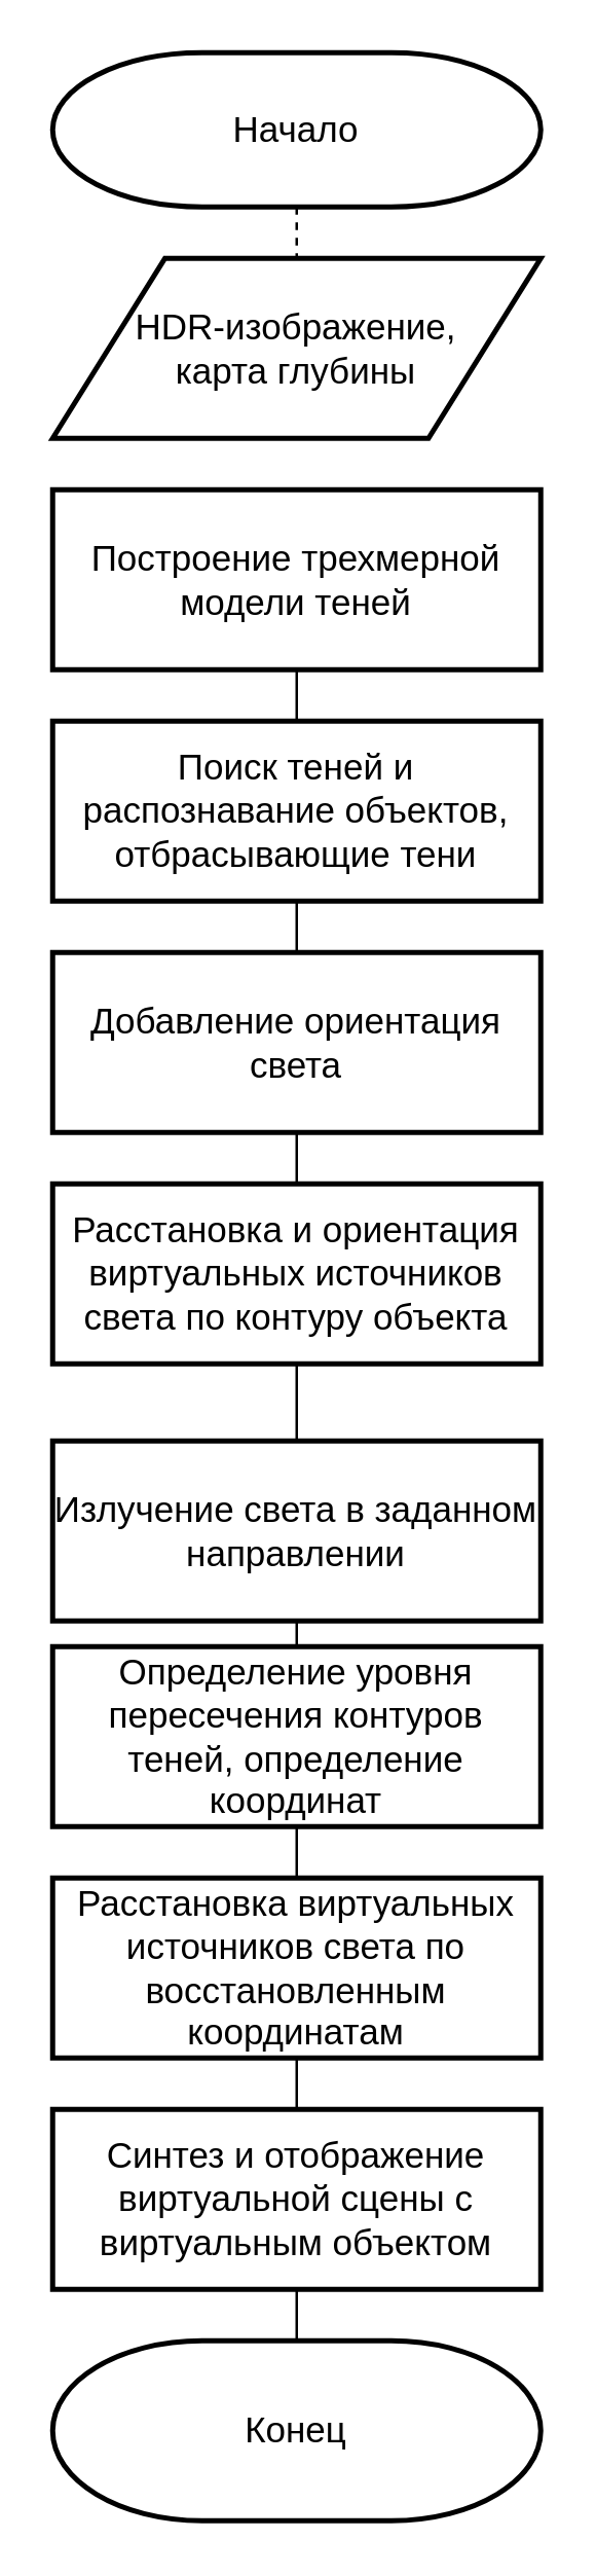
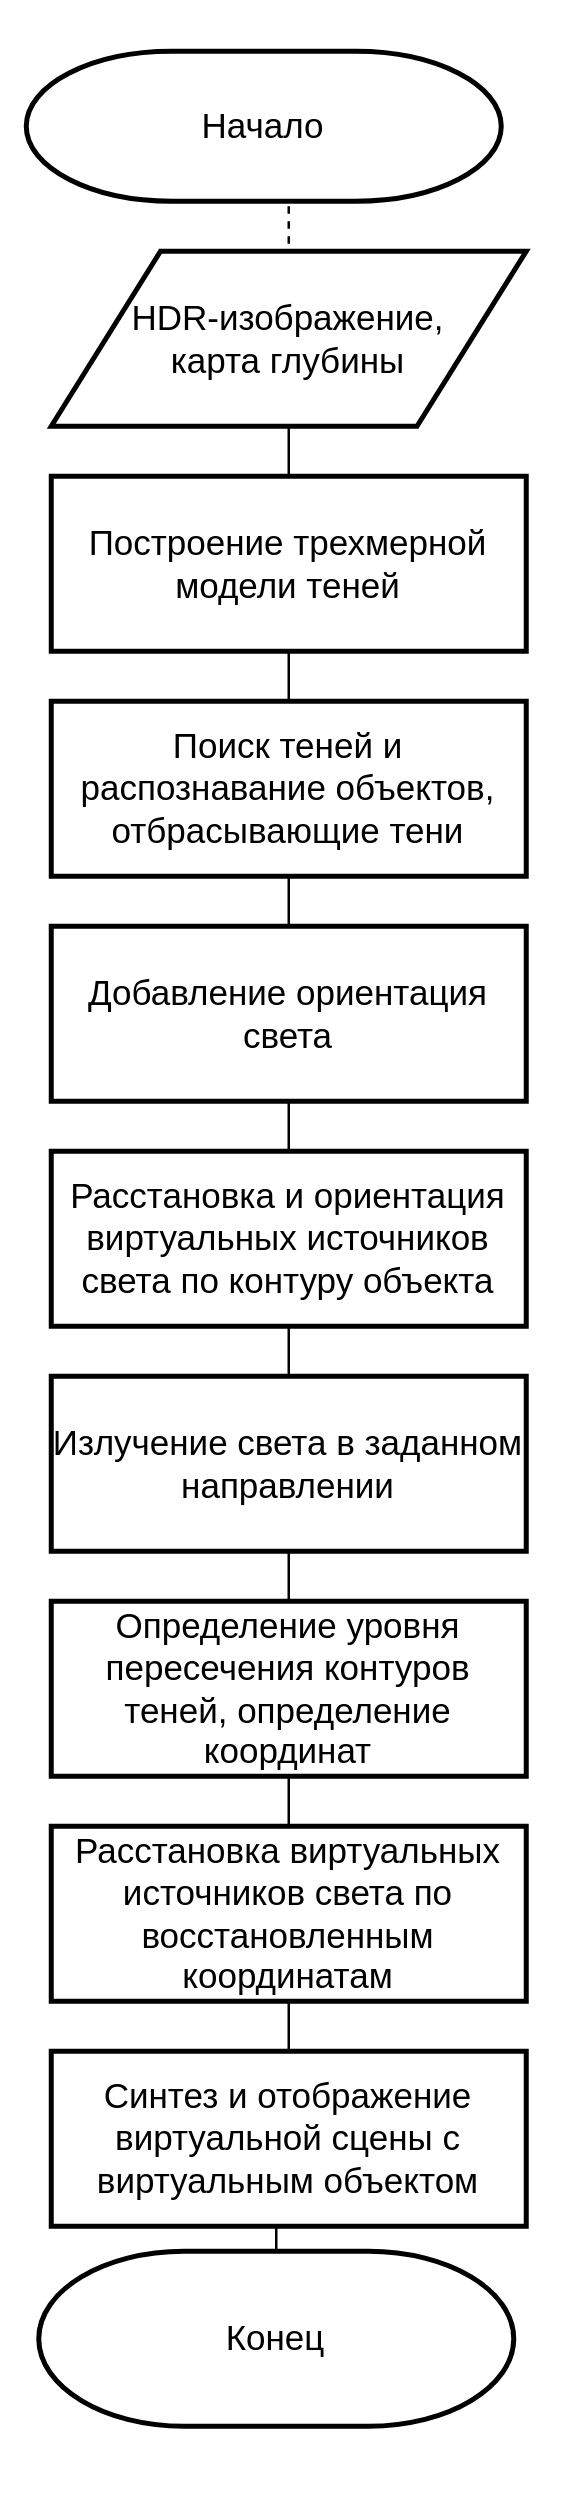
- <mxCell id="7" value="&lt;font style=&quot;font-size: 14px;&quot;&gt;Начало&lt;/font&gt;" style="strokeWidth=2;html=1;shape=mxgraph.flowchart.terminator;whiteSpace=wrap;rounded=0;" vertex="1" parent="1"><mxGeometry x="20" y="20" width="190" height="60" as="geometry" /></mxCell>
+ <mxCell id="7" value="&lt;font style=&quot;font-size: 14px;&quot;&gt;Начало&lt;/font&gt;" style="strokeWidth=2;html=1;shape=mxgraph.flowchart.terminator;whiteSpace=wrap;rounded=0;" vertex="1" parent="1"><mxGeometry x="10" y="20" width="190" height="60" as="geometry" /></mxCell>
+ <mxCell id="4" style="edgeStyle=orthogonalEdgeStyle;rounded=0;orthogonalLoop=1;jettySize=auto;html=1;exitX=0.5;exitY=1;exitDx=0;exitDy=0;entryX=0.5;entryY=0;entryDx=0;entryDy=0;endArrow=none;endFill=0;" edge="1" parent="1" source="5" target="9"><mxGeometry relative="1" as="geometry" /></mxCell>
- <mxCell id="15" value="&lt;font style=&quot;font-size: 14px;&quot;&gt;Излучение света в заданном направлении&lt;/font&gt;" style="rounded=0;whiteSpace=wrap;html=1;absoluteArcSize=1;arcSize=14;strokeWidth=2;" vertex="1" parent="1"><mxGeometry x="20" y="560" width="190" height="70" as="geometry" /></mxCell>
+ <mxCell id="15" value="&lt;font style=&quot;font-size: 14px;&quot;&gt;Излучение света в заданном направлении&lt;/font&gt;" style="rounded=0;whiteSpace=wrap;html=1;absoluteArcSize=1;arcSize=14;strokeWidth=2;" vertex="1" parent="1"><mxGeometry x="20" y="550" width="190" height="70" as="geometry" /></mxCell>
- <mxCell id="22" value="&lt;font style=&quot;font-size: 14px;&quot;&gt;Конец&lt;/font&gt;" style="strokeWidth=2;html=1;shape=mxgraph.flowchart.terminator;whiteSpace=wrap;rounded=0;" vertex="1" parent="1"><mxGeometry x="20" y="910" width="190" height="70" as="geometry" /></mxCell>
+ <mxCell id="22" value="&lt;font style=&quot;font-size: 14px;&quot;&gt;Конец&lt;/font&gt;" style="strokeWidth=2;html=1;shape=mxgraph.flowchart.terminator;whiteSpace=wrap;rounded=0;" vertex="1" parent="1"><mxGeometry x="15" y="900" width="190" height="70" as="geometry" /></mxCell>
